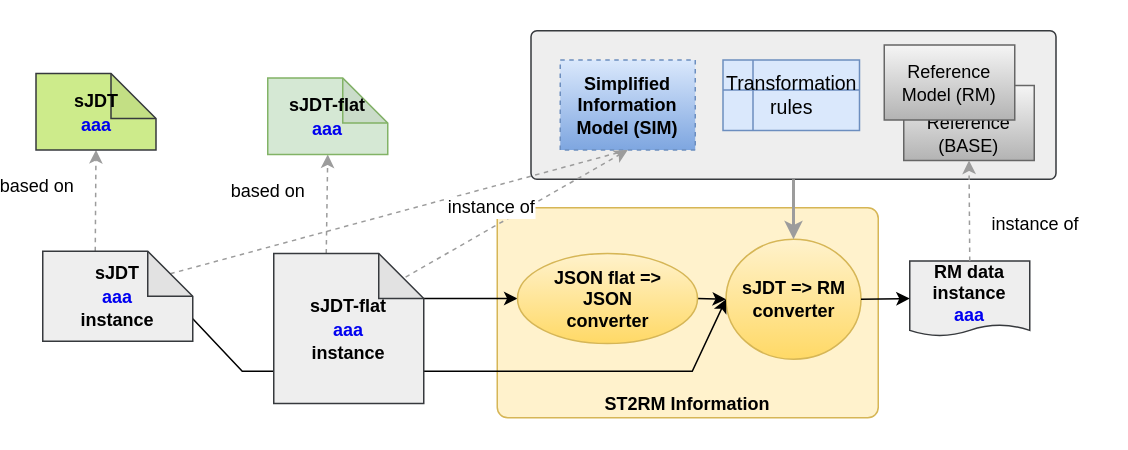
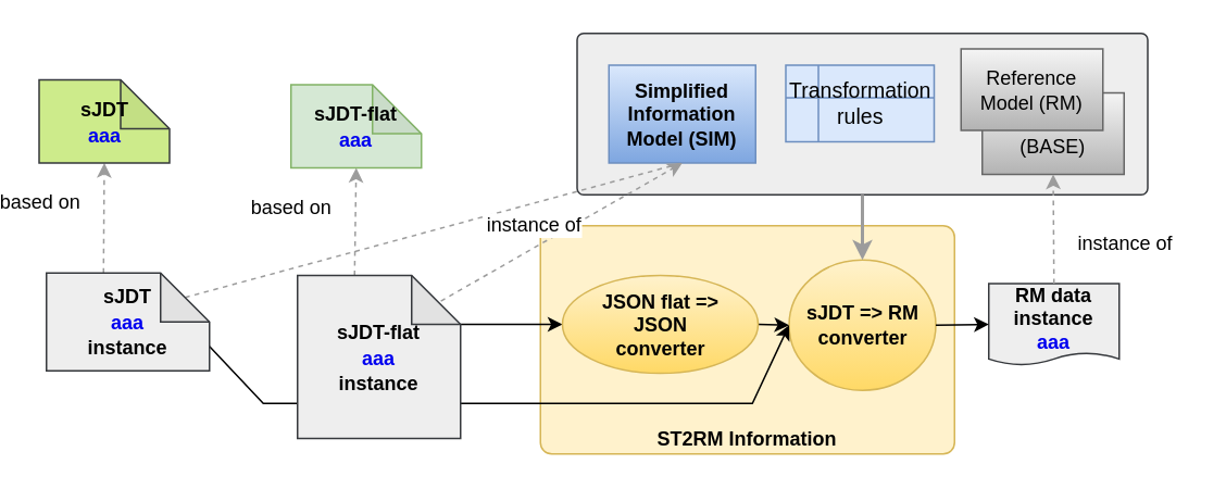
- <mxCell id="4" value="Simplified Information&lt;br&gt;Model (SIM)" style="rounded=0;whiteSpace=wrap;html=1;fillColor=#dae8fc;strokeColor=#6c8ebf;fontStyle=1;gradientColor=#7ea6e0;dashed=1;" parent="1" vertex="1"><mxGeometry x="370" y="39.5" width="90" height="60" as="geometry" /></mxCell>
+ <mxCell id="4" value="Simplified Information&lt;br&gt;Model (SIM)" style="rounded=0;whiteSpace=wrap;html=1;fillColor=#dae8fc;strokeColor=#6c8ebf;fontStyle=1;gradientColor=#7ea6e0;" parent="1" vertex="1"><mxGeometry x="370" y="39.5" width="90" height="60" as="geometry" /></mxCell>
- <mxCell id="10" value="Base Reference (BASE)" style="rounded=0;whiteSpace=wrap;html=1;gradientColor=#b3b3b3;fillColor=#f5f5f5;strokeColor=#666666;" parent="1" vertex="1"><mxGeometry x="599" y="56.5" width="87" height="50" as="geometry" /></mxCell>
+ <mxCell id="10" value="Base Model (BASE)" style="rounded=0;whiteSpace=wrap;html=1;gradientColor=#b3b3b3;fillColor=#f5f5f5;strokeColor=#666666;" parent="1" vertex="1"><mxGeometry x="599" y="56.5" width="87" height="50" as="geometry" /></mxCell>
